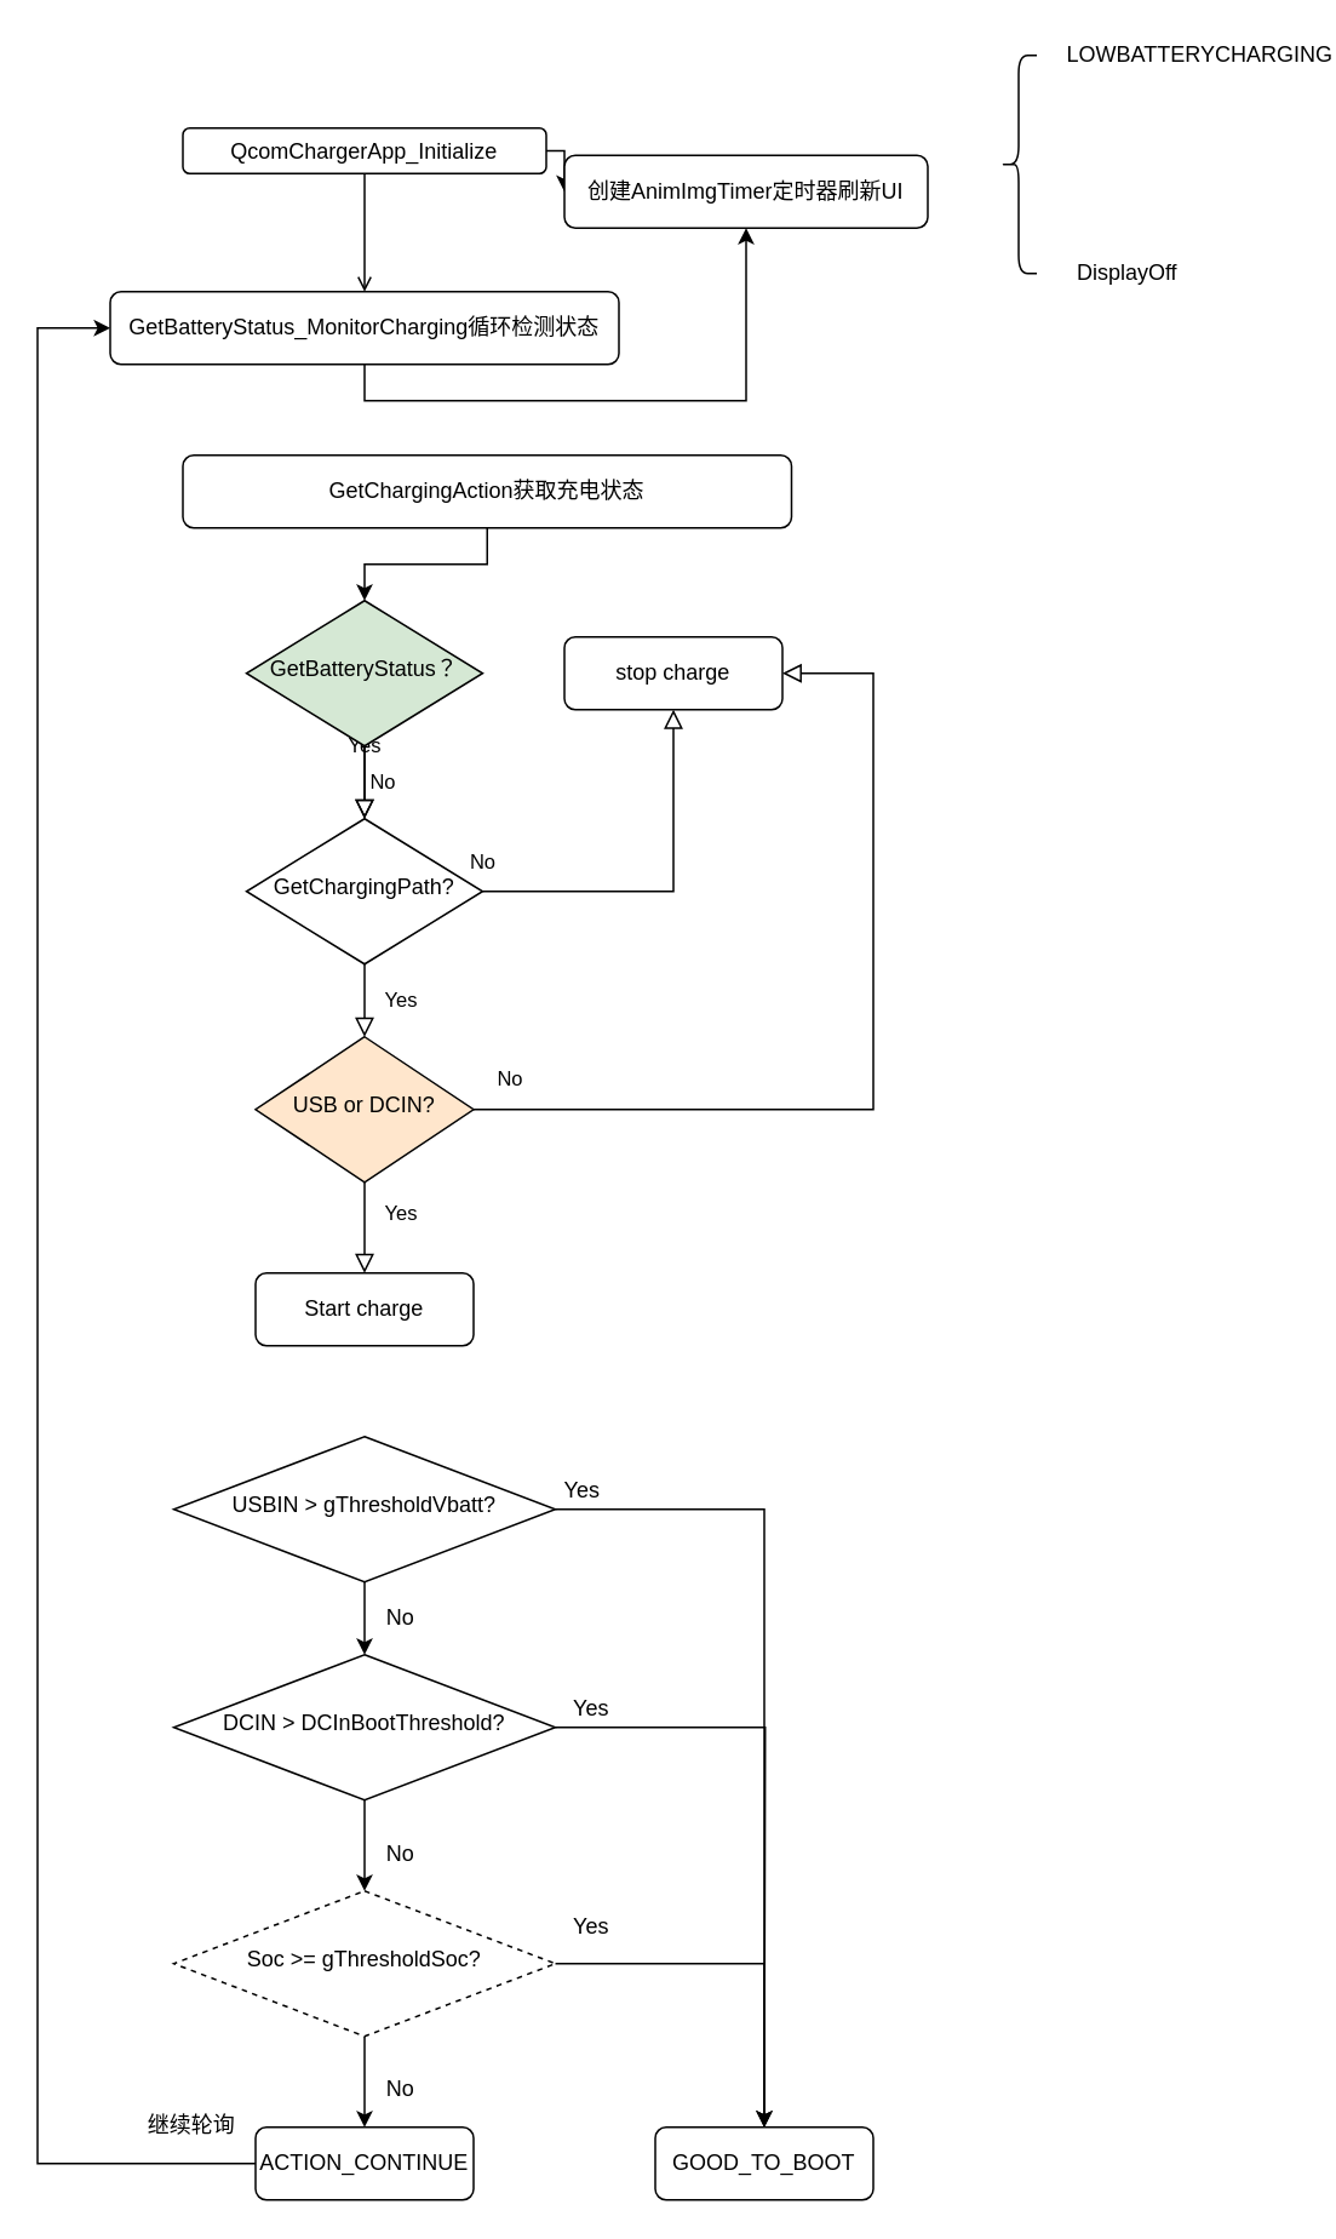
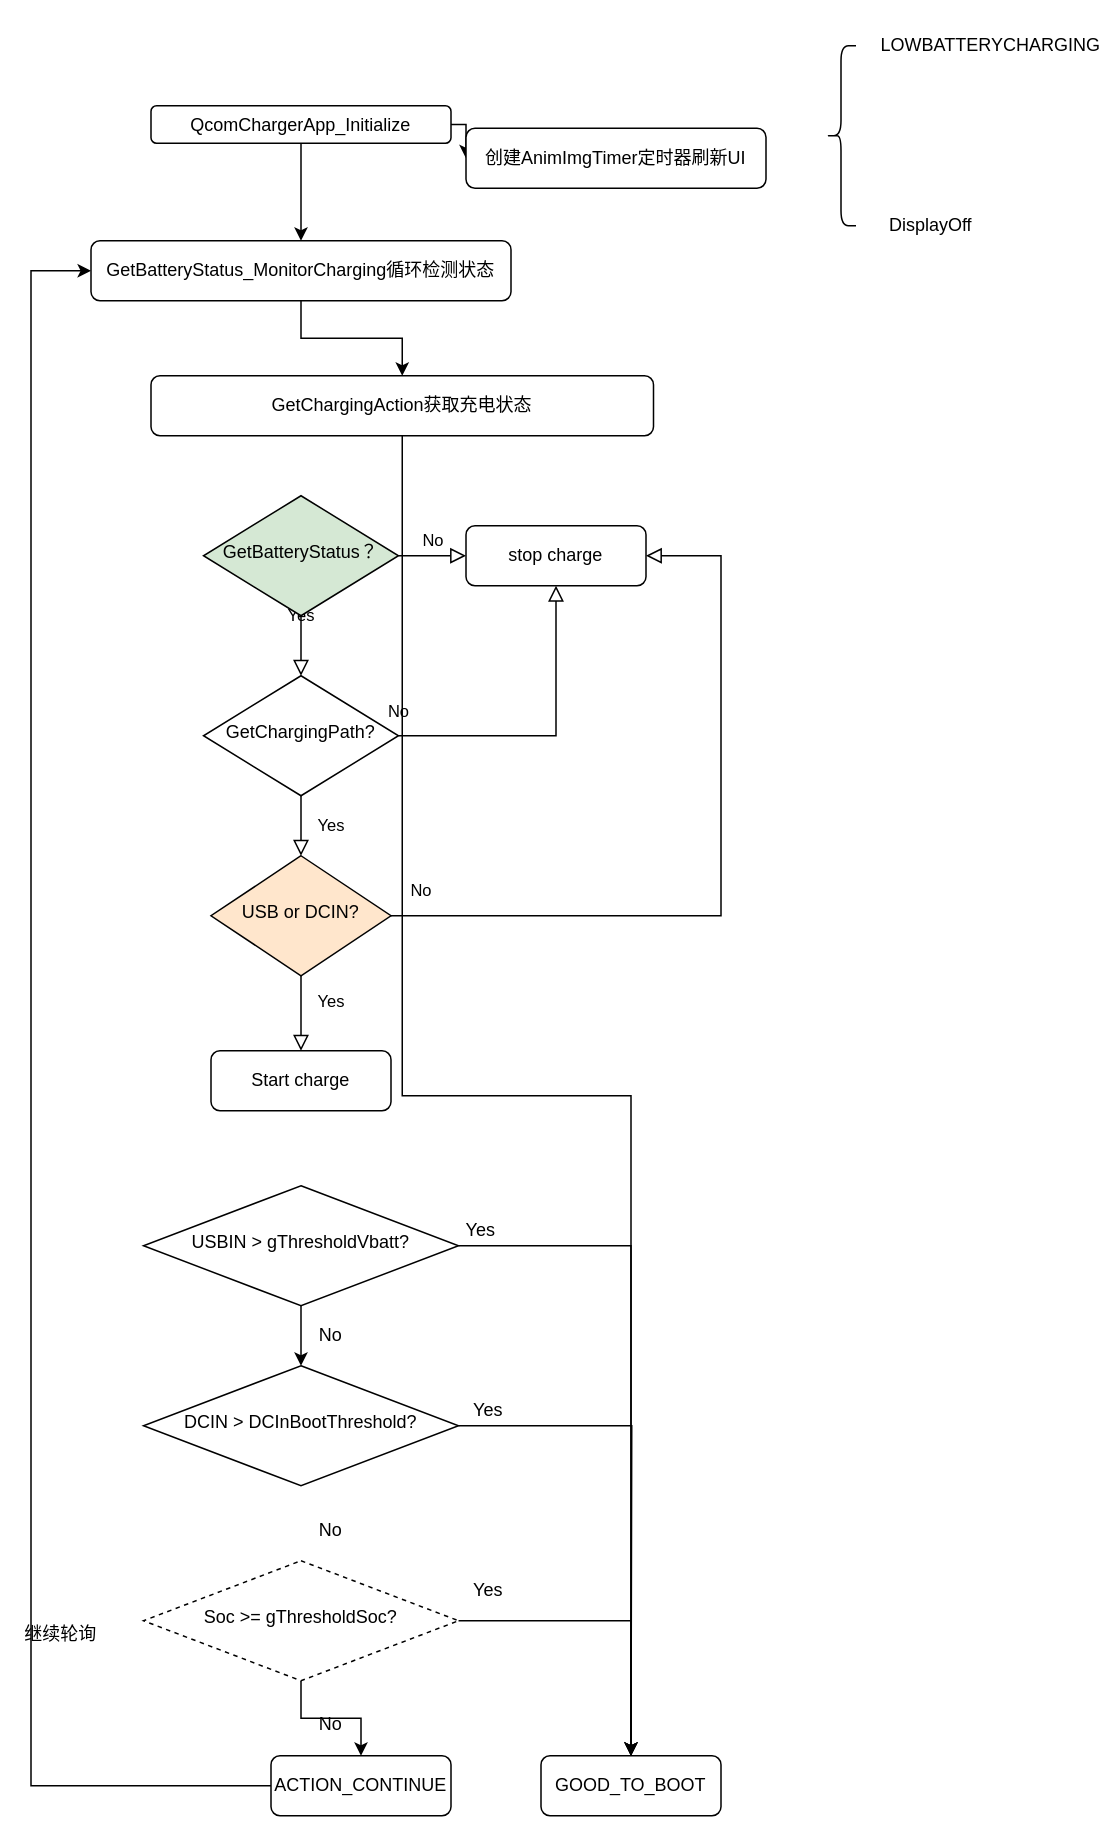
- <mxCell id="3" style="edgeStyle=orthogonalEdgeStyle;rounded=0;orthogonalLoop=1;jettySize=auto;html=1;exitX=0.5;exitY=1;exitDx=0;exitDy=0;entryX=0.5;entryY=0;entryDx=0;entryDy=0;endArrow=open;" edge="1" parent="1" source="4" target="16"><mxGeometry relative="1" as="geometry" /></mxCell>
+ <mxCell id="3" style="edgeStyle=orthogonalEdgeStyle;rounded=0;orthogonalLoop=1;jettySize=auto;html=1;exitX=0.5;exitY=1;exitDx=0;exitDy=0;entryX=0.5;entryY=0;entryDx=0;entryDy=0;" edge="1" parent="1" source="4" target="16"><mxGeometry relative="1" as="geometry" /></mxCell>
- <mxCell id="15" style="edgeStyle=orthogonalEdgeStyle;rounded=0;orthogonalLoop=1;jettySize=auto;html=1;exitX=0.5;exitY=1;exitDx=0;exitDy=0;" edge="1" parent="1" source="16" target="11"><mxGeometry relative="1" as="geometry" /></mxCell>
+ <mxCell id="15" style="edgeStyle=orthogonalEdgeStyle;rounded=0;orthogonalLoop=1;jettySize=auto;html=1;exitX=0.5;exitY=1;exitDx=0;exitDy=0;entryX=0.5;entryY=0;entryDx=0;entryDy=0;" edge="1" parent="1" source="16" target="18"><mxGeometry relative="1" as="geometry" /></mxCell>
- <mxCell id="17" style="edgeStyle=orthogonalEdgeStyle;rounded=0;orthogonalLoop=1;jettySize=auto;html=1;exitX=0.5;exitY=1;exitDx=0;exitDy=0;entryX=0.5;entryY=0;entryDx=0;entryDy=0;" edge="1" parent="1" source="18" target="21"><mxGeometry relative="1" as="geometry" /></mxCell>
+ <mxCell id="17" style="edgeStyle=orthogonalEdgeStyle;rounded=0;orthogonalLoop=1;jettySize=auto;html=1;exitX=0.5;exitY=1;exitDx=0;exitDy=0;" edge="1" parent="1" source="18" target="33"><mxGeometry relative="1" as="geometry" /></mxCell>
- <mxCell id="20" value="No" style="edgeStyle=orthogonalEdgeStyle;rounded=0;html=1;jettySize=auto;orthogonalLoop=1;fontSize=11;endArrow=block;endFill=0;endSize=8;strokeWidth=1;shadow=0;labelBackgroundColor=none;" edge="1" parent="1" source="21" target="7"><mxGeometry y="10" relative="1" as="geometry"><mxPoint as="offset" /></mxGeometry></mxCell>
+ <mxCell id="20" value="No" style="edgeStyle=orthogonalEdgeStyle;rounded=0;html=1;jettySize=auto;orthogonalLoop=1;fontSize=11;endArrow=block;endFill=0;endSize=8;strokeWidth=1;shadow=0;labelBackgroundColor=none;" edge="1" parent="1" source="21" target="22"><mxGeometry y="10" relative="1" as="geometry"><mxPoint as="offset" /></mxGeometry></mxCell>
- <mxCell id="23" style="edgeStyle=orthogonalEdgeStyle;rounded=0;orthogonalLoop=1;jettySize=auto;html=1;exitX=0.5;exitY=1;exitDx=0;exitDy=0;entryX=0.5;entryY=0;entryDx=0;entryDy=0;startArrow=none;startFill=0;" edge="1" parent="1" source="25" target="32"><mxGeometry relative="1" as="geometry" /></mxCell>
- <mxCell id="42" value="继续轮询" style="text;html=1;strokeColor=none;fillColor=none;align=center;verticalAlign=middle;whiteSpace=wrap;rounded=0;" vertex="1" parent="1"><mxGeometry x="80" y="1159" width="50" height="20" as="geometry" /></mxCell>
+ <mxCell id="42" value="继续轮询" style="text;html=1;strokeColor=none;fillColor=none;align=center;verticalAlign=middle;whiteSpace=wrap;rounded=0;" vertex="1" parent="1"><mxGeometry x="15" y="1079" width="50" height="20" as="geometry" /></mxCell>
- <mxCell id="35" value="ACTION_CONTINUE" style="rounded=1;whiteSpace=wrap;html=1;fontSize=12;glass=0;strokeWidth=1;shadow=0;" vertex="1" parent="1"><mxGeometry x="140" y="1170" width="120" height="40" as="geometry" /></mxCell>
+ <mxCell id="35" value="ACTION_CONTINUE" style="rounded=1;whiteSpace=wrap;html=1;fontSize=12;glass=0;strokeWidth=1;shadow=0;" vertex="1" parent="1"><mxGeometry x="180" y="1170" width="120" height="40" as="geometry" /></mxCell>
